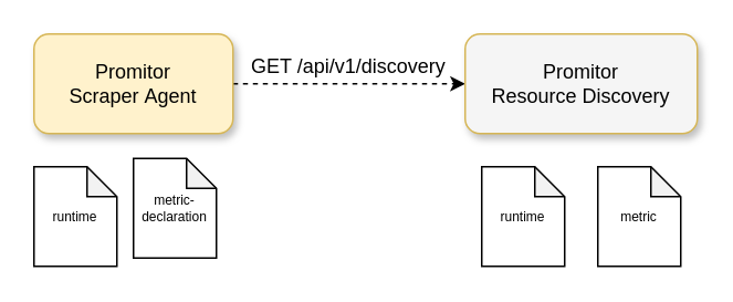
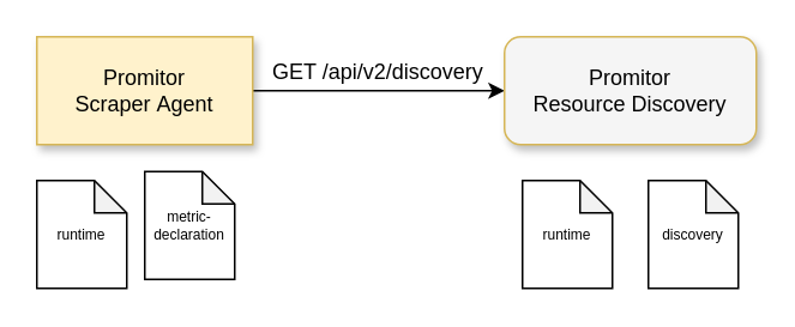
- <mxCell id="5" value="GET /api/v1/discovery" style="text;html=1;strokeColor=none;fillColor=none;align=center;verticalAlign=middle;whiteSpace=wrap;rounded=0;" parent="1" vertex="1"><mxGeometry x="140" y="30" width="140" height="20" as="geometry" /></mxCell>
+ <mxCell id="5" value="GET /api/v2/discovery" style="text;html=1;strokeColor=none;fillColor=none;align=center;verticalAlign=middle;whiteSpace=wrap;rounded=0;" parent="1" vertex="1"><mxGeometry x="140" y="30" width="140" height="20" as="geometry" /></mxCell>
- <mxCell id="3" value="Promitor&lt;br&gt;Scraper&amp;nbsp;Agent" style="rounded=1;whiteSpace=wrap;html=1;shadow=1;fillColor=#fff2cc;strokeColor=#d6b656;fontStyle=0" parent="1" vertex="1"><mxGeometry x="20" y="20" width="120" height="60" as="geometry" /></mxCell>
+ <mxCell id="3" value="Promitor&lt;br&gt;Scraper&amp;nbsp;Agent" style="whiteSpace=wrap;html=1;shadow=1;fillColor=#fff2cc;strokeColor=#d6b656;fontStyle=0;rounded=0;" parent="1" vertex="1"><mxGeometry x="20" y="20" width="120" height="60" as="geometry" /></mxCell>
- <mxCell id="2" value="" style="edgeStyle=orthogonalEdgeStyle;rounded=0;orthogonalLoop=1;jettySize=auto;html=1;dashed=1;" parent="1" source="3" target="4" edge="1"><mxGeometry relative="1" as="geometry" /></mxCell>
+ <mxCell id="2" value="" style="edgeStyle=orthogonalEdgeStyle;rounded=0;orthogonalLoop=1;jettySize=auto;html=1;" parent="1" source="3" target="4" edge="1"><mxGeometry relative="1" as="geometry" /></mxCell>
- <mxCell id="9" value="metric" style="shape=note;whiteSpace=wrap;html=1;backgroundOutline=1;darkOpacity=0.05;size=18;fontSize=8;" parent="1" vertex="1"><mxGeometry x="360" y="100" width="50" height="60" as="geometry" /></mxCell>
+ <mxCell id="9" value="discovery" style="shape=note;whiteSpace=wrap;html=1;backgroundOutline=1;darkOpacity=0.05;size=18;fontSize=8;" parent="1" vertex="1"><mxGeometry x="360" y="100" width="50" height="60" as="geometry" /></mxCell>
